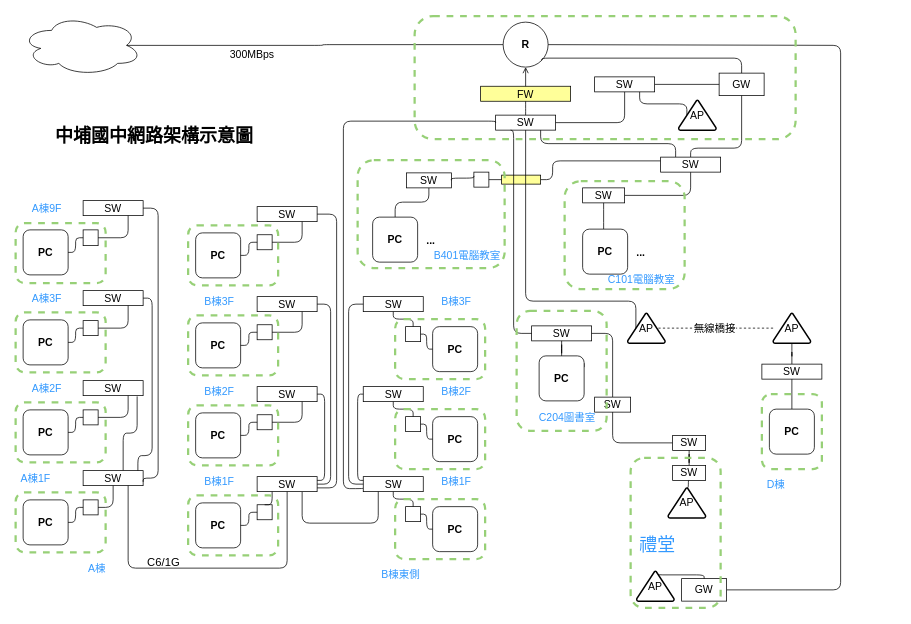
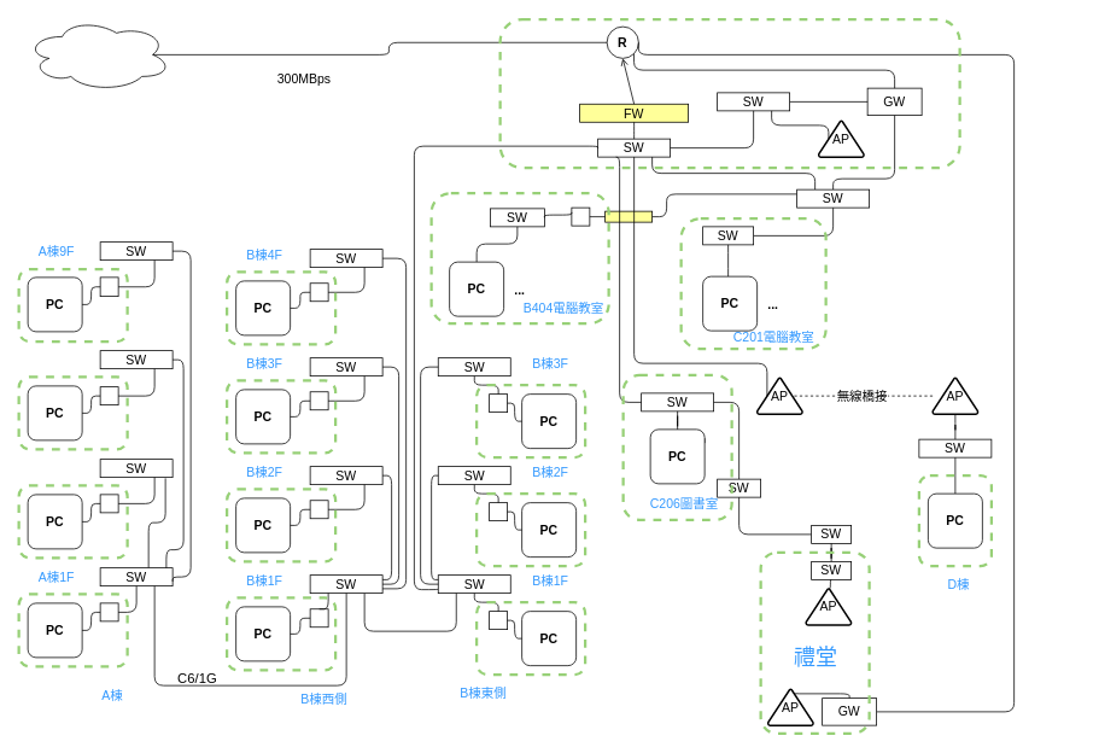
- <mxCell id="3" value="&lt;b style=&quot;font-size: 14px;&quot;&gt;&lt;font style=&quot;font-size: 14px;&quot;&gt;R&lt;/font&gt;&lt;/b&gt;" style="ellipse;whiteSpace=wrap;html=1;aspect=fixed;fontSize=14;" vertex="1" parent="2"><mxGeometry x="670" y="29" width="60" height="60" as="geometry" /></mxCell>
+ <mxCell id="3" value="&lt;b style=&quot;font-size: 14px;&quot;&gt;&lt;font style=&quot;font-size: 14px;&quot;&gt;R&lt;/font&gt;&lt;/b&gt;" style="ellipse;whiteSpace=wrap;html=1;aspect=fixed;fontSize=14;" vertex="1" parent="2"><mxGeometry x="670" y="29" width="35" height="35" as="geometry" /></mxCell>
- <mxCell id="146" value="300MBps" style="text;html=1;resizable=0;points=[];autosize=1;align=left;verticalAlign=top;spacingTop=-4;fontSize=14;" vertex="1" parent="145"><mxGeometry x="304" y="61" width="70" height="20" as="geometry" /></mxCell>
+ <mxCell id="146" value="300MBps" style="text;html=1;resizable=0;points=[];autosize=1;align=left;verticalAlign=top;spacingTop=-4;fontSize=14;" vertex="1" parent="145"><mxGeometry x="304" y="76" width="70" height="20" as="geometry" /></mxCell>
- <mxCell id="123" value="&lt;h1&gt;中埔國中網路架構示意圖&lt;/h1&gt;" style="text;html=1;strokeColor=none;fillColor=none;spacing=5;spacingTop=-20;whiteSpace=wrap;overflow=hidden;rounded=0;" vertex="1" parent="2"><mxGeometry x="68" y="161" width="305" height="50" as="geometry" /></mxCell>
+ <mxCell id="152" value="&lt;font style=&quot;font-size: 14px&quot; color=&quot;#3399ff&quot;&gt;B棟4F&lt;/font&gt;" style="text;html=1;resizable=0;points=[];autosize=1;align=left;verticalAlign=top;spacingTop=-4;" vertex="1" parent="145"><mxGeometry x="270" y="271" width="60" height="20" as="geometry" /></mxCell>
- <mxCell id="165" value="&lt;font style=&quot;font-size: 14px&quot; color=&quot;#3399ff&quot;&gt;B401電腦教室&lt;/font&gt;" style="text;html=1;resizable=0;points=[];autosize=1;align=left;verticalAlign=top;spacingTop=-4;" vertex="1" parent="145"><mxGeometry x="576" y="329" width="100" height="20" as="geometry" /></mxCell>
+ <mxCell id="165" value="&lt;font style=&quot;font-size: 14px&quot; color=&quot;#3399ff&quot;&gt;B404電腦教室&lt;/font&gt;" style="text;html=1;resizable=0;points=[];autosize=1;align=left;verticalAlign=top;spacingTop=-4;" vertex="1" parent="145"><mxGeometry x="576" y="329" width="100" height="20" as="geometry" /></mxCell>
- <mxCell id="164" value="&lt;font style=&quot;font-size: 14px&quot; color=&quot;#3399ff&quot;&gt;C101電腦教室&lt;/font&gt;" style="text;html=1;resizable=0;points=[];autosize=1;align=left;verticalAlign=top;spacingTop=-4;" vertex="1" parent="145"><mxGeometry x="808" y="361" width="110" height="20" as="geometry" /></mxCell>
+ <mxCell id="164" value="&lt;font style=&quot;font-size: 14px&quot; color=&quot;#3399ff&quot;&gt;C201電腦教室&lt;/font&gt;" style="text;html=1;resizable=0;points=[];autosize=1;align=left;verticalAlign=top;spacingTop=-4;" vertex="1" parent="145"><mxGeometry x="808" y="361" width="110" height="20" as="geometry" /></mxCell>
- <mxCell id="148" value="&lt;font style=&quot;font-size: 14px&quot; color=&quot;#3399ff&quot;&gt;A棟3F&lt;/font&gt;" style="text;html=1;resizable=0;points=[];autosize=1;align=left;verticalAlign=top;spacingTop=-4;" vertex="1" parent="145"><mxGeometry x="40" y="387" width="60" height="20" as="geometry" /></mxCell>
- <mxCell id="149" value="&lt;font style=&quot;font-size: 14px&quot; color=&quot;#3399ff&quot;&gt;A棟2F&lt;/font&gt;" style="text;html=1;resizable=0;points=[];autosize=1;align=left;verticalAlign=top;spacingTop=-4;" vertex="1" parent="145"><mxGeometry x="40" y="507" width="60" height="20" as="geometry" /></mxCell>
- <mxCell id="161" value="&lt;font style=&quot;font-size: 14px&quot; color=&quot;#3399ff&quot;&gt;C204圖書室&lt;/font&gt;" style="text;html=1;resizable=0;points=[];autosize=1;align=left;verticalAlign=top;spacingTop=-4;" vertex="1" parent="145"><mxGeometry x="716" y="545" width="90" height="20" as="geometry" /></mxCell>
+ <mxCell id="161" value="&lt;font style=&quot;font-size: 14px&quot; color=&quot;#3399ff&quot;&gt;C206圖書室&lt;/font&gt;" style="text;html=1;resizable=0;points=[];autosize=1;align=left;verticalAlign=top;spacingTop=-4;" vertex="1" parent="145"><mxGeometry x="716" y="545" width="90" height="20" as="geometry" /></mxCell>
- <mxCell id="150" value="&lt;font style=&quot;font-size: 14px&quot; color=&quot;#3399ff&quot;&gt;A棟1F&lt;/font&gt;" style="text;html=1;resizable=0;points=[];autosize=1;align=left;verticalAlign=top;spacingTop=-4;" vertex="1" parent="145"><mxGeometry x="25" y="627" width="60" height="20" as="geometry" /></mxCell>
+ <mxCell id="150" value="&lt;font style=&quot;font-size: 14px&quot; color=&quot;#3399ff&quot;&gt;A棟1F&lt;/font&gt;" style="text;html=1;resizable=0;points=[];autosize=1;align=left;verticalAlign=top;spacingTop=-4;" vertex="1" parent="145"><mxGeometry x="40" y="627" width="60" height="20" as="geometry" /></mxCell>
- <mxCell id="163" value="&lt;font style=&quot;font-size: 14px&quot; color=&quot;#3399ff&quot;&gt;D棟&lt;/font&gt;" style="text;html=1;resizable=0;points=[];autosize=1;align=left;verticalAlign=top;spacingTop=-4;" vertex="1" parent="145"><mxGeometry x="1020" y="635" width="40" height="20" as="geometry" /></mxCell>
+ <mxCell id="163" value="&lt;font style=&quot;font-size: 14px&quot; color=&quot;#3399ff&quot;&gt;D棟&lt;/font&gt;" style="text;html=1;resizable=0;points=[];autosize=1;align=left;verticalAlign=top;spacingTop=-4;" vertex="1" parent="145"><mxGeometry x="1045" y="635" width="40" height="20" as="geometry" /></mxCell>
- <mxCell id="162" value="&lt;font style=&quot;font-size: 24px&quot; color=&quot;#3399ff&quot;&gt;禮堂&lt;/font&gt;" style="text;html=1;resizable=0;points=[];autosize=1;align=left;verticalAlign=top;spacingTop=-4;" vertex="1" parent="145"><mxGeometry x="850" y="710" width="60" height="20" as="geometry" /></mxCell>
+ <mxCell id="162" value="&lt;font style=&quot;font-size: 24px&quot; color=&quot;#3399ff&quot;&gt;禮堂&lt;/font&gt;" style="text;html=1;resizable=0;points=[];autosize=1;align=left;verticalAlign=top;spacingTop=-4;" vertex="1" parent="145"><mxGeometry x="875" y="710" width="60" height="20" as="geometry" /></mxCell>
- <mxCell id="151" value="&lt;font style=&quot;font-size: 14px&quot; color=&quot;#3399ff&quot;&gt;A棟&lt;/font&gt;" style="text;html=1;resizable=0;points=[];autosize=1;align=left;verticalAlign=top;spacingTop=-4;" vertex="1" parent="145"><mxGeometry x="115" y="747" width="40" height="20" as="geometry" /></mxCell>
+ <mxCell id="151" value="&lt;font style=&quot;font-size: 14px&quot; color=&quot;#3399ff&quot;&gt;A棟&lt;/font&gt;" style="text;html=1;resizable=0;points=[];autosize=1;align=left;verticalAlign=top;spacingTop=-4;" vertex="1" parent="145"><mxGeometry x="110" y="757" width="40" height="20" as="geometry" /></mxCell>
+ <mxCell id="156" value="&lt;font style=&quot;font-size: 14px&quot; color=&quot;#3399ff&quot;&gt;B棟西側&lt;/font&gt;" style="text;html=1;resizable=0;points=[];autosize=1;align=left;verticalAlign=top;spacingTop=-4;" vertex="1" parent="145"><mxGeometry x="330" y="761" width="70" height="20" as="geometry" /></mxCell>
